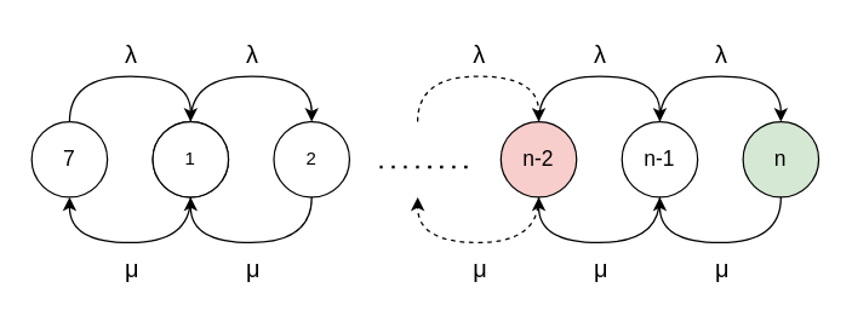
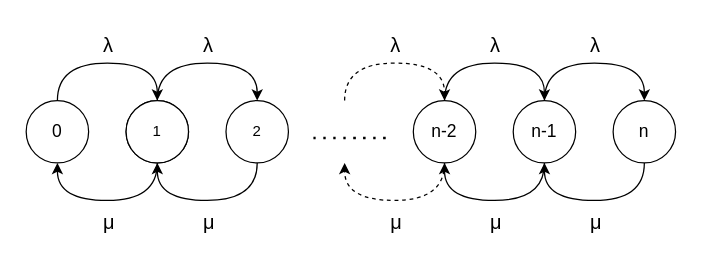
- <mxCell id="3" value="&lt;font style=&quot;font-size: 14px&quot;&gt;7&lt;/font&gt;" style="ellipse;whiteSpace=wrap;html=1;aspect=fixed;" vertex="1" parent="1"><mxGeometry x="20" y="80" width="50" height="50" as="geometry" /></mxCell>
+ <mxCell id="3" value="&lt;font style=&quot;font-size: 14px&quot;&gt;0&lt;/font&gt;" style="ellipse;whiteSpace=wrap;html=1;aspect=fixed;" vertex="1" parent="1"><mxGeometry x="20" y="80" width="50" height="50" as="geometry" /></mxCell>
- <mxCell id="15" value="&lt;font style=&quot;font-size: 14px&quot;&gt;n-2&lt;/font&gt;" style="ellipse;whiteSpace=wrap;html=1;aspect=fixed;fillColor=#f8cecc;" vertex="1" parent="1"><mxGeometry x="330" y="80" width="50" height="50" as="geometry" /></mxCell>
+ <mxCell id="15" value="&lt;font style=&quot;font-size: 14px&quot;&gt;n-2&lt;/font&gt;" style="ellipse;whiteSpace=wrap;html=1;aspect=fixed;" vertex="1" parent="1"><mxGeometry x="330" y="80" width="50" height="50" as="geometry" /></mxCell>
- <mxCell id="25" value="&lt;font style=&quot;font-size: 14px&quot;&gt;n&lt;/font&gt;" style="ellipse;whiteSpace=wrap;html=1;aspect=fixed;fillColor=#d5e8d4;" vertex="1" parent="1"><mxGeometry x="490" y="80" width="50" height="50" as="geometry" /></mxCell>
+ <mxCell id="25" value="&lt;font style=&quot;font-size: 14px&quot;&gt;n&lt;/font&gt;" style="ellipse;whiteSpace=wrap;html=1;aspect=fixed;" vertex="1" parent="1"><mxGeometry x="490" y="80" width="50" height="50" as="geometry" /></mxCell>
